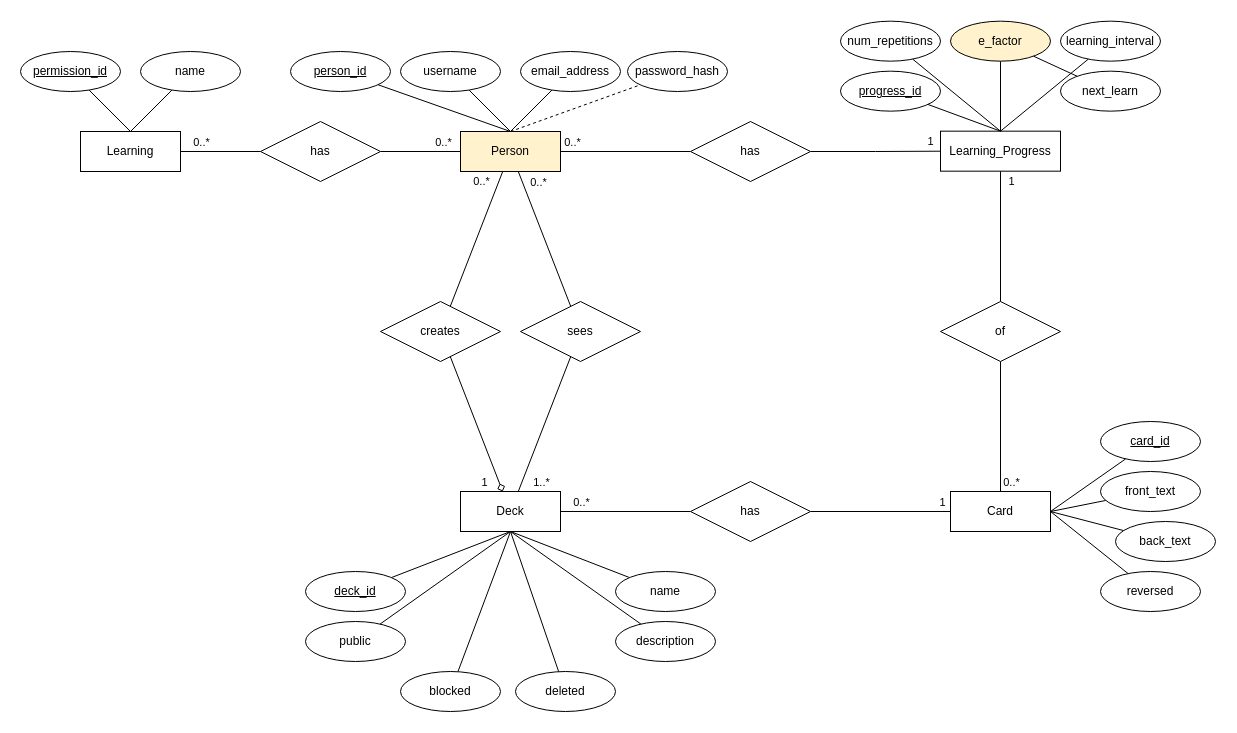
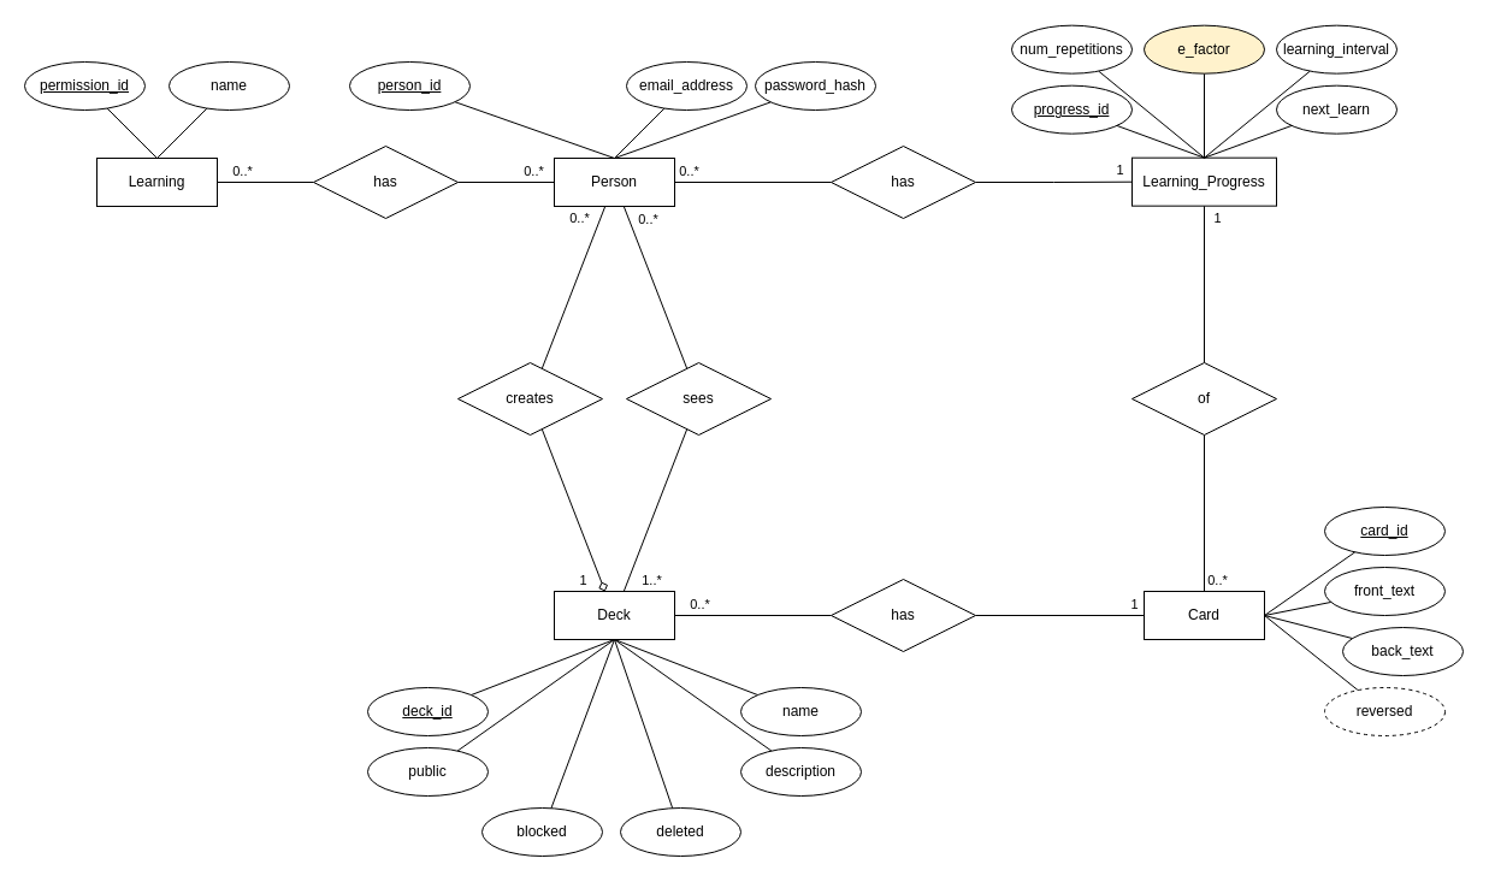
- <mxCell id="74" style="edgeStyle=none;rounded=0;orthogonalLoop=1;jettySize=auto;html=1;endArrow=none;endFill=0;" parent="1" source="75" target="71" edge="1"><mxGeometry relative="1" as="geometry" /></mxCell>
+ <mxCell id="74" style="edgeStyle=none;rounded=0;orthogonalLoop=1;jettySize=auto;html=1;entryX=0.5;entryY=0;entryDx=0;entryDy=0;endArrow=none;endFill=0;" parent="1" source="75" target="36" edge="1"><mxGeometry relative="1" as="geometry" /></mxCell>
- <mxCell id="16" value="username" style="ellipse;whiteSpace=wrap;html=1;align=center;" parent="1" vertex="1"><mxGeometry x="400" y="51" width="100" height="40" as="geometry" /></mxCell>
- <mxCell id="5" style="edgeStyle=none;rounded=0;orthogonalLoop=1;jettySize=auto;html=1;endArrow=none;endFill=0;exitX=0.5;exitY=0;exitDx=0;exitDy=0;dashed=1;" parent="1" source="14" target="18" edge="1"><mxGeometry relative="1" as="geometry" /></mxCell>
+ <mxCell id="5" style="edgeStyle=none;rounded=0;orthogonalLoop=1;jettySize=auto;html=1;endArrow=none;endFill=0;exitX=0.5;exitY=0;exitDx=0;exitDy=0;" parent="1" source="14" target="18" edge="1"><mxGeometry relative="1" as="geometry" /></mxCell>
- <mxCell id="3" style="edgeStyle=none;rounded=0;orthogonalLoop=1;jettySize=auto;html=1;endArrow=none;endFill=0;exitX=0.5;exitY=0;exitDx=0;exitDy=0;" parent="1" source="14" target="16" edge="1"><mxGeometry relative="1" as="geometry" /></mxCell>
- <mxCell id="14" value="Person" style="whiteSpace=wrap;html=1;align=center;fillColor=#fff2cc;" parent="1" vertex="1"><mxGeometry x="460" y="131" width="100" height="40" as="geometry" /></mxCell>
+ <mxCell id="14" value="Person" style="whiteSpace=wrap;html=1;align=center;" parent="1" vertex="1"><mxGeometry x="460" y="131" width="100" height="40" as="geometry" /></mxCell>
- <mxCell id="50" value="reversed" style="ellipse;whiteSpace=wrap;html=1;align=center;" parent="1" vertex="1"><mxGeometry x="1100" y="571" width="100" height="40" as="geometry" /></mxCell>
+ <mxCell id="50" value="reversed" style="ellipse;whiteSpace=wrap;html=1;align=center;dashed=1;" parent="1" vertex="1"><mxGeometry x="1100" y="571" width="100" height="40" as="geometry" /></mxCell>
